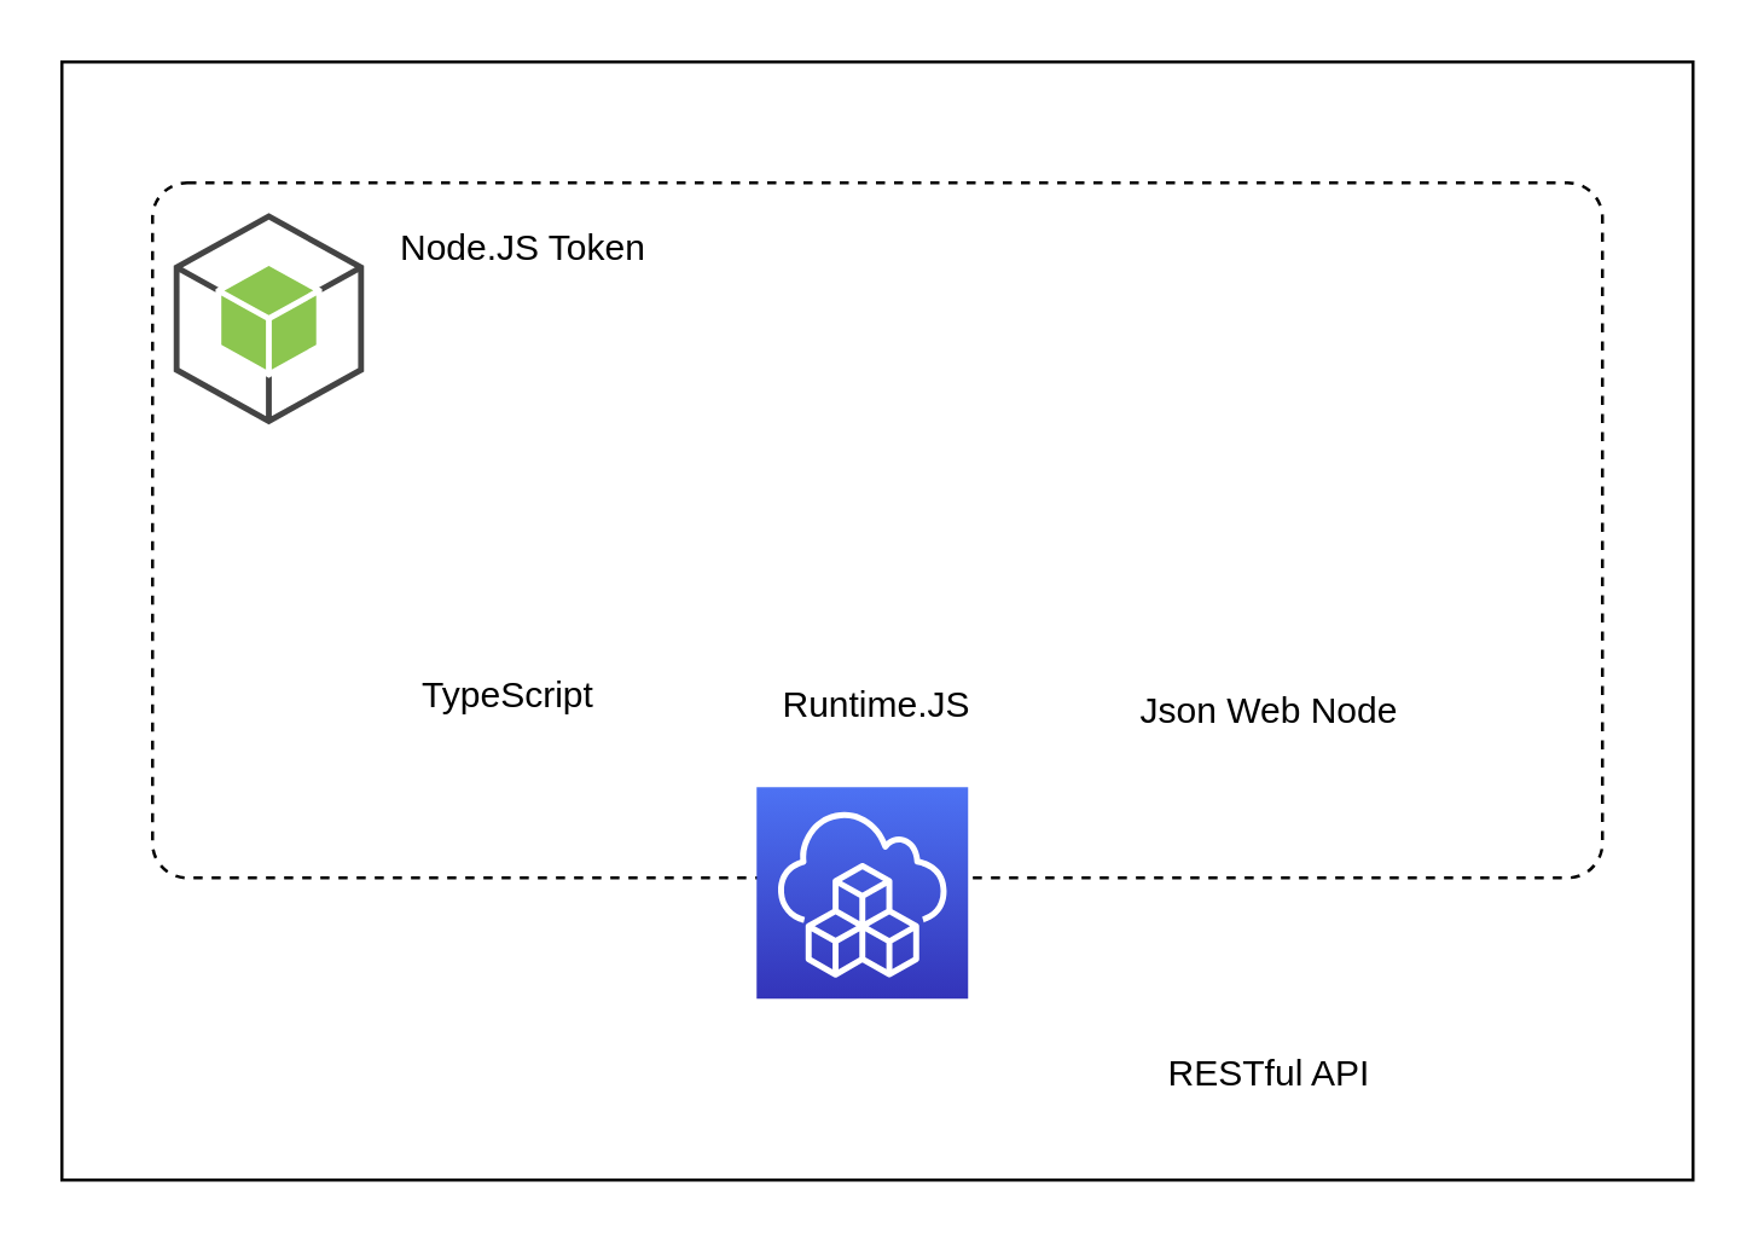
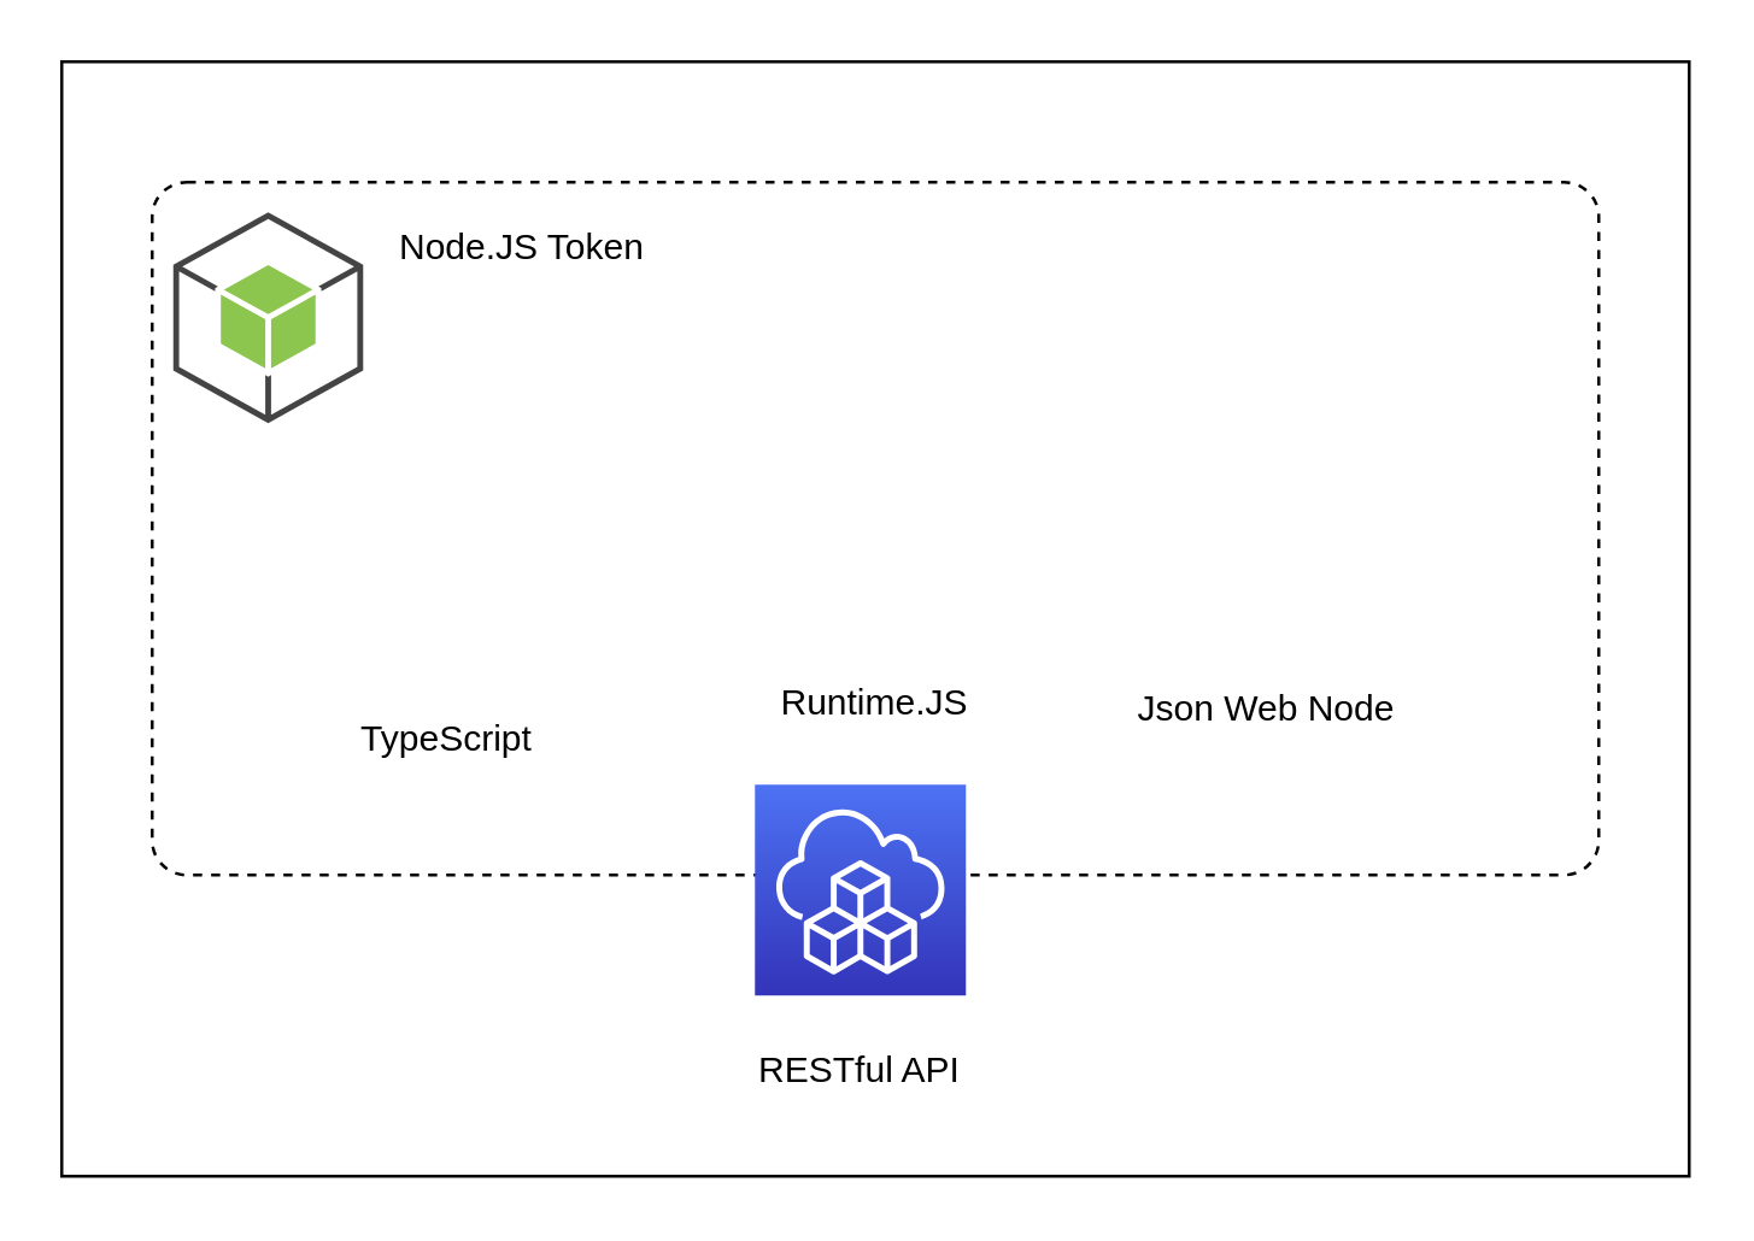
- <mxCell id="9" value="TypeScript" style="text;html=1;strokeColor=none;fillColor=none;align=center;verticalAlign=middle;whiteSpace=wrap;rounded=0;" vertex="1" parent="1"><mxGeometry x="128" y="215" width="80" height="30" as="geometry" /></mxCell>
+ <mxCell id="9" value="TypeScript" style="text;html=1;strokeColor=none;fillColor=none;align=center;verticalAlign=middle;whiteSpace=wrap;rounded=0;" vertex="1" parent="1"><mxGeometry x="108" y="230" width="80" height="30" as="geometry" /></mxCell>
- <mxCell id="4" value="RESTful API" style="text;html=1;strokeColor=none;fillColor=none;align=center;verticalAlign=middle;whiteSpace=wrap;rounded=0;" vertex="1" parent="1"><mxGeometry x="380" y="340" width="80" height="30" as="geometry" /></mxCell>
+ <mxCell id="4" value="RESTful API" style="text;html=1;strokeColor=none;fillColor=none;align=center;verticalAlign=middle;whiteSpace=wrap;rounded=0;" vertex="1" parent="1"><mxGeometry x="245" y="340" width="80" height="30" as="geometry" /></mxCell>
